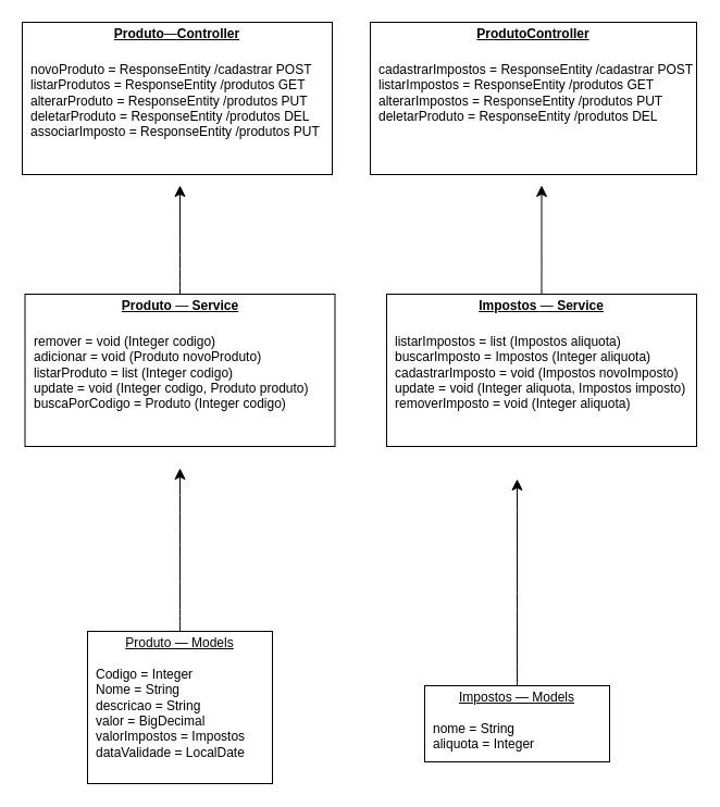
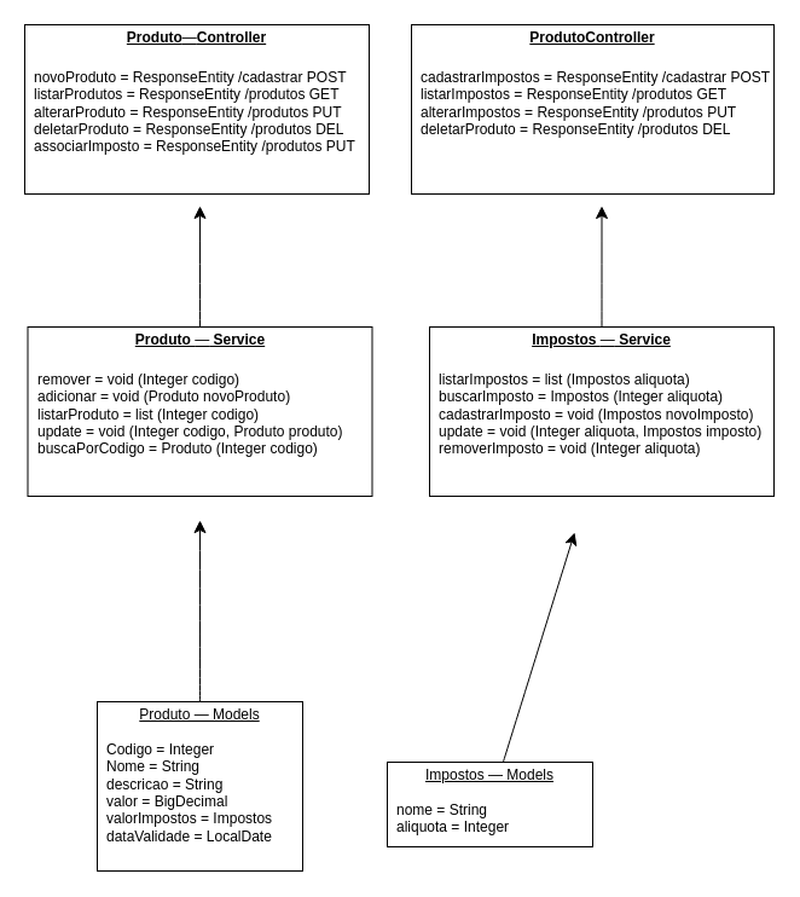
- <mxCell id="6" value="&lt;p style=&quot;margin:0px;margin-top:4px;text-align:center;text-decoration:underline;&quot;&gt;Impostos — Models&lt;/p&gt;&lt;p style=&quot;margin:0px;margin-left:8px;&quot;&gt;&lt;br&gt;&lt;/p&gt;&lt;p style=&quot;margin:0px;margin-left:8px;&quot;&gt;nome = String&lt;/p&gt;&lt;p style=&quot;margin:0px;margin-left:8px;&quot;&gt;aliquota = Integer&lt;/p&gt;" style="verticalAlign=top;align=left;overflow=fill;fontSize=12;fontFamily=Helvetica;html=1;" vertex="1" parent="1"><mxGeometry x="390" y="630" width="170" height="70" as="geometry" /></mxCell>
+ <mxCell id="6" value="&lt;p style=&quot;margin:0px;margin-top:4px;text-align:center;text-decoration:underline;&quot;&gt;Impostos — Models&lt;/p&gt;&lt;p style=&quot;margin:0px;margin-left:8px;&quot;&gt;&lt;br&gt;&lt;/p&gt;&lt;p style=&quot;margin:0px;margin-left:8px;&quot;&gt;nome = String&lt;/p&gt;&lt;p style=&quot;margin:0px;margin-left:8px;&quot;&gt;aliquota = Integer&lt;/p&gt;" style="verticalAlign=top;align=left;overflow=fill;fontSize=12;fontFamily=Helvetica;html=1;" vertex="1" parent="1"><mxGeometry x="320" y="630" width="170" height="70" as="geometry" /></mxCell>
